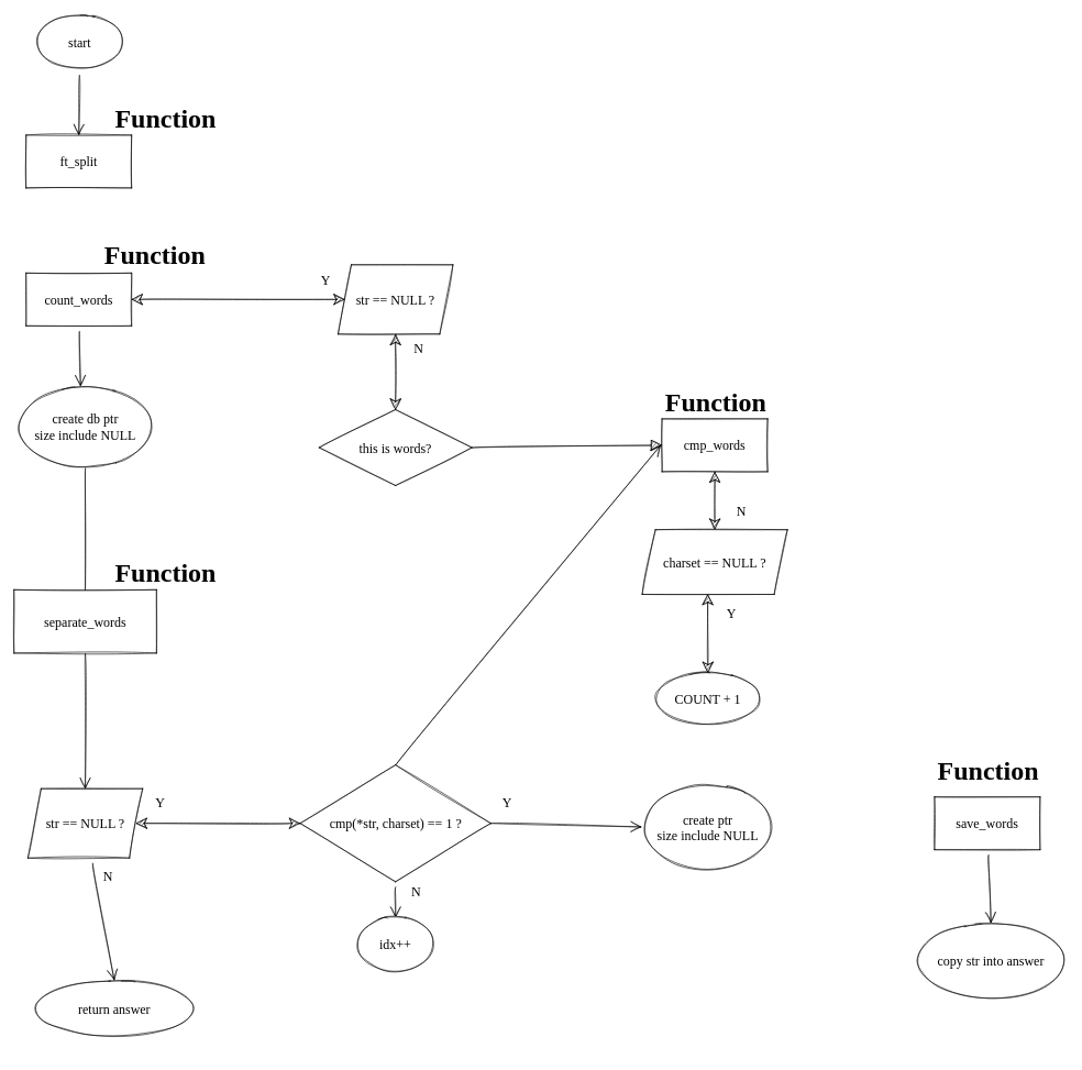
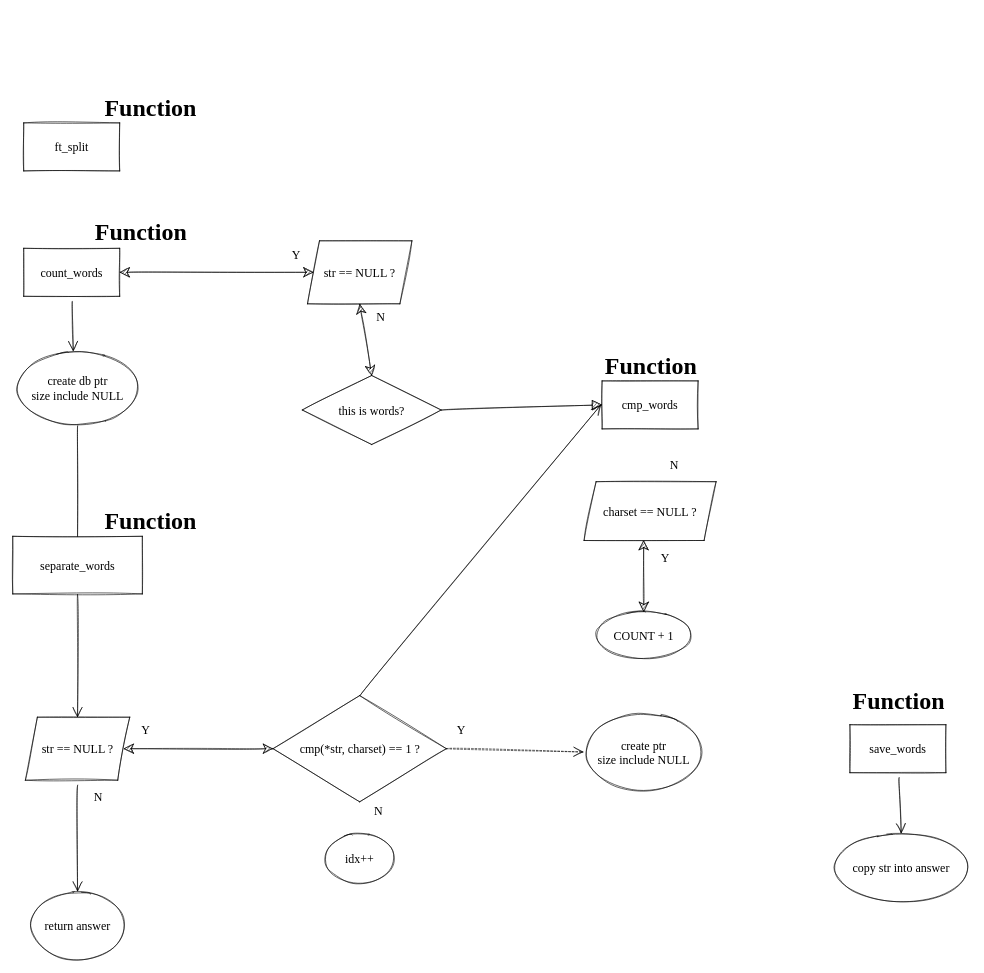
- <mxCell id="4" value="start" style="ellipse;whiteSpace=wrap;html=1;sketch=1;hachureGap=4;fontFamily=Architects Daughter;fontSource=https%3A%2F%2Ffonts.googleapis.com%2Fcss%3Ffamily%3DArchitects%2BDaughter;fontSize=20;" vertex="1" parent="1"><mxGeometry x="52" y="20" width="137" height="85" as="geometry" /></mxCell>
- <mxCell id="3" style="edgeStyle=none;curved=1;rounded=0;sketch=1;hachureGap=4;orthogonalLoop=1;jettySize=auto;html=1;entryX=0.5;entryY=0;entryDx=0;entryDy=0;fontFamily=Architects Daughter;fontSource=https%3A%2F%2Ffonts.googleapis.com%2Fcss%3Ffamily%3DArchitects%2BDaughter;fontSize=16;endArrow=open;startSize=14;endSize=14;sourcePerimeterSpacing=8;targetPerimeterSpacing=8;" edge="1" parent="1" source="4" target="2"><mxGeometry relative="1" as="geometry" /></mxCell>
- <mxCell id="27" value="this is words?" style="rhombus;whiteSpace=wrap;html=1;sketch=1;hachureGap=4;fontFamily=Architects Daughter;fontSource=https%3A%2F%2Ffonts.googleapis.com%2Fcss%3Ffamily%3DArchitects%2BDaughter;fontSize=20;" vertex="1" parent="1"><mxGeometry x="483.25" y="620" width="231.5" height="115" as="geometry" /></mxCell>
+ <mxCell id="27" value="this is words?" style="rhombus;whiteSpace=wrap;html=1;sketch=1;hachureGap=4;fontFamily=Architects Daughter;fontSource=https%3A%2F%2Ffonts.googleapis.com%2Fcss%3Ffamily%3DArchitects%2BDaughter;fontSize=20;" vertex="1" parent="1"><mxGeometry x="503.25" y="625" width="231.5" height="115" as="geometry" /></mxCell>
- <mxCell id="19" value="" style="endArrow=classic;startArrow=classic;html=1;rounded=0;sketch=1;hachureGap=4;fontFamily=Architects Daughter;fontSource=https%3A%2F%2Ffonts.googleapis.com%2Fcss%3Ffamily%3DArchitects%2BDaughter;fontSize=16;startSize=14;endSize=14;sourcePerimeterSpacing=8;targetPerimeterSpacing=8;curved=1;entryX=0.5;entryY=1;entryDx=0;entryDy=0;exitX=0.5;exitY=0;exitDx=0;exitDy=0;" edge="1" parent="1" source="23" target="5"><mxGeometry width="50" height="50" relative="1" as="geometry"><mxPoint x="699" y="850" as="sourcePoint" /><mxPoint x="749" y="800" as="targetPoint" /></mxGeometry></mxCell>
- <mxCell id="35" style="edgeStyle=none;curved=1;rounded=0;sketch=1;hachureGap=4;orthogonalLoop=1;jettySize=auto;html=1;exitX=1;exitY=0.5;exitDx=0;exitDy=0;entryX=0;entryY=0.5;entryDx=0;entryDy=0;fontFamily=Architects Daughter;fontSource=https%3A%2F%2Ffonts.googleapis.com%2Fcss%3Ffamily%3DArchitects%2BDaughter;fontSize=16;endArrow=open;startSize=14;endSize=14;sourcePerimeterSpacing=8;targetPerimeterSpacing=8;" edge="1" parent="1" source="36" target="41"><mxGeometry relative="1" as="geometry" /></mxCell>
+ <mxCell id="35" style="edgeStyle=none;curved=1;rounded=0;sketch=1;hachureGap=4;orthogonalLoop=1;jettySize=auto;html=1;exitX=1;exitY=0.5;exitDx=0;exitDy=0;entryX=0;entryY=0.5;entryDx=0;entryDy=0;fontFamily=Architects Daughter;fontSource=https%3A%2F%2Ffonts.googleapis.com%2Fcss%3Ffamily%3DArchitects%2BDaughter;fontSize=16;endArrow=open;startSize=14;endSize=14;sourcePerimeterSpacing=8;targetPerimeterSpacing=8;dashed=1;" edge="1" parent="1" source="36" target="41"><mxGeometry relative="1" as="geometry" /></mxCell>
- <mxCell id="34" style="edgeStyle=none;curved=1;rounded=0;sketch=1;hachureGap=4;orthogonalLoop=1;jettySize=auto;html=1;entryX=0.5;entryY=0;entryDx=0;entryDy=0;fontFamily=Architects Daughter;fontSource=https%3A%2F%2Ffonts.googleapis.com%2Fcss%3Ffamily%3DArchitects%2BDaughter;fontSize=16;endArrow=open;startSize=14;endSize=14;sourcePerimeterSpacing=8;targetPerimeterSpacing=8;" edge="1" parent="1" source="36" target="38"><mxGeometry relative="1" as="geometry" /></mxCell>
- <mxCell id="47" value="copy str into answer" style="ellipse;whiteSpace=wrap;html=1;sketch=1;hachureGap=4;fontFamily=Architects Daughter;fontSource=https%3A%2F%2Ffonts.googleapis.com%2Fcss%3Ffamily%3DArchitects%2BDaughter;fontSize=20;" vertex="1" parent="1"><mxGeometry x="1385" y="1398" width="233" height="114" as="geometry" /></mxCell>
+ <mxCell id="47" value="copy str into answer" style="ellipse;whiteSpace=wrap;html=1;sketch=1;hachureGap=4;fontFamily=Architects Daughter;fontSource=https%3A%2F%2Ffonts.googleapis.com%2Fcss%3Ffamily%3DArchitects%2BDaughter;fontSize=20;" vertex="1" parent="1"><mxGeometry x="1385" y="1388" width="233" height="114" as="geometry" /></mxCell>
- <mxCell id="32" value="return answer" style="ellipse;whiteSpace=wrap;html=1;sketch=1;hachureGap=4;fontFamily=Architects Daughter;fontSource=https%3A%2F%2Ffonts.googleapis.com%2Fcss%3Ffamily%3DArchitects%2BDaughter;fontSize=20;" vertex="1" parent="1"><mxGeometry x="47.75" y="1485" width="250" height="85" as="geometry" /></mxCell>
+ <mxCell id="32" value="return answer" style="ellipse;whiteSpace=wrap;html=1;sketch=1;hachureGap=4;fontFamily=Architects Daughter;fontSource=https%3A%2F%2Ffonts.googleapis.com%2Fcss%3Ffamily%3DArchitects%2BDaughter;fontSize=20;" vertex="1" parent="1"><mxGeometry x="47.75" y="1485" width="162" height="114" as="geometry" /></mxCell>
